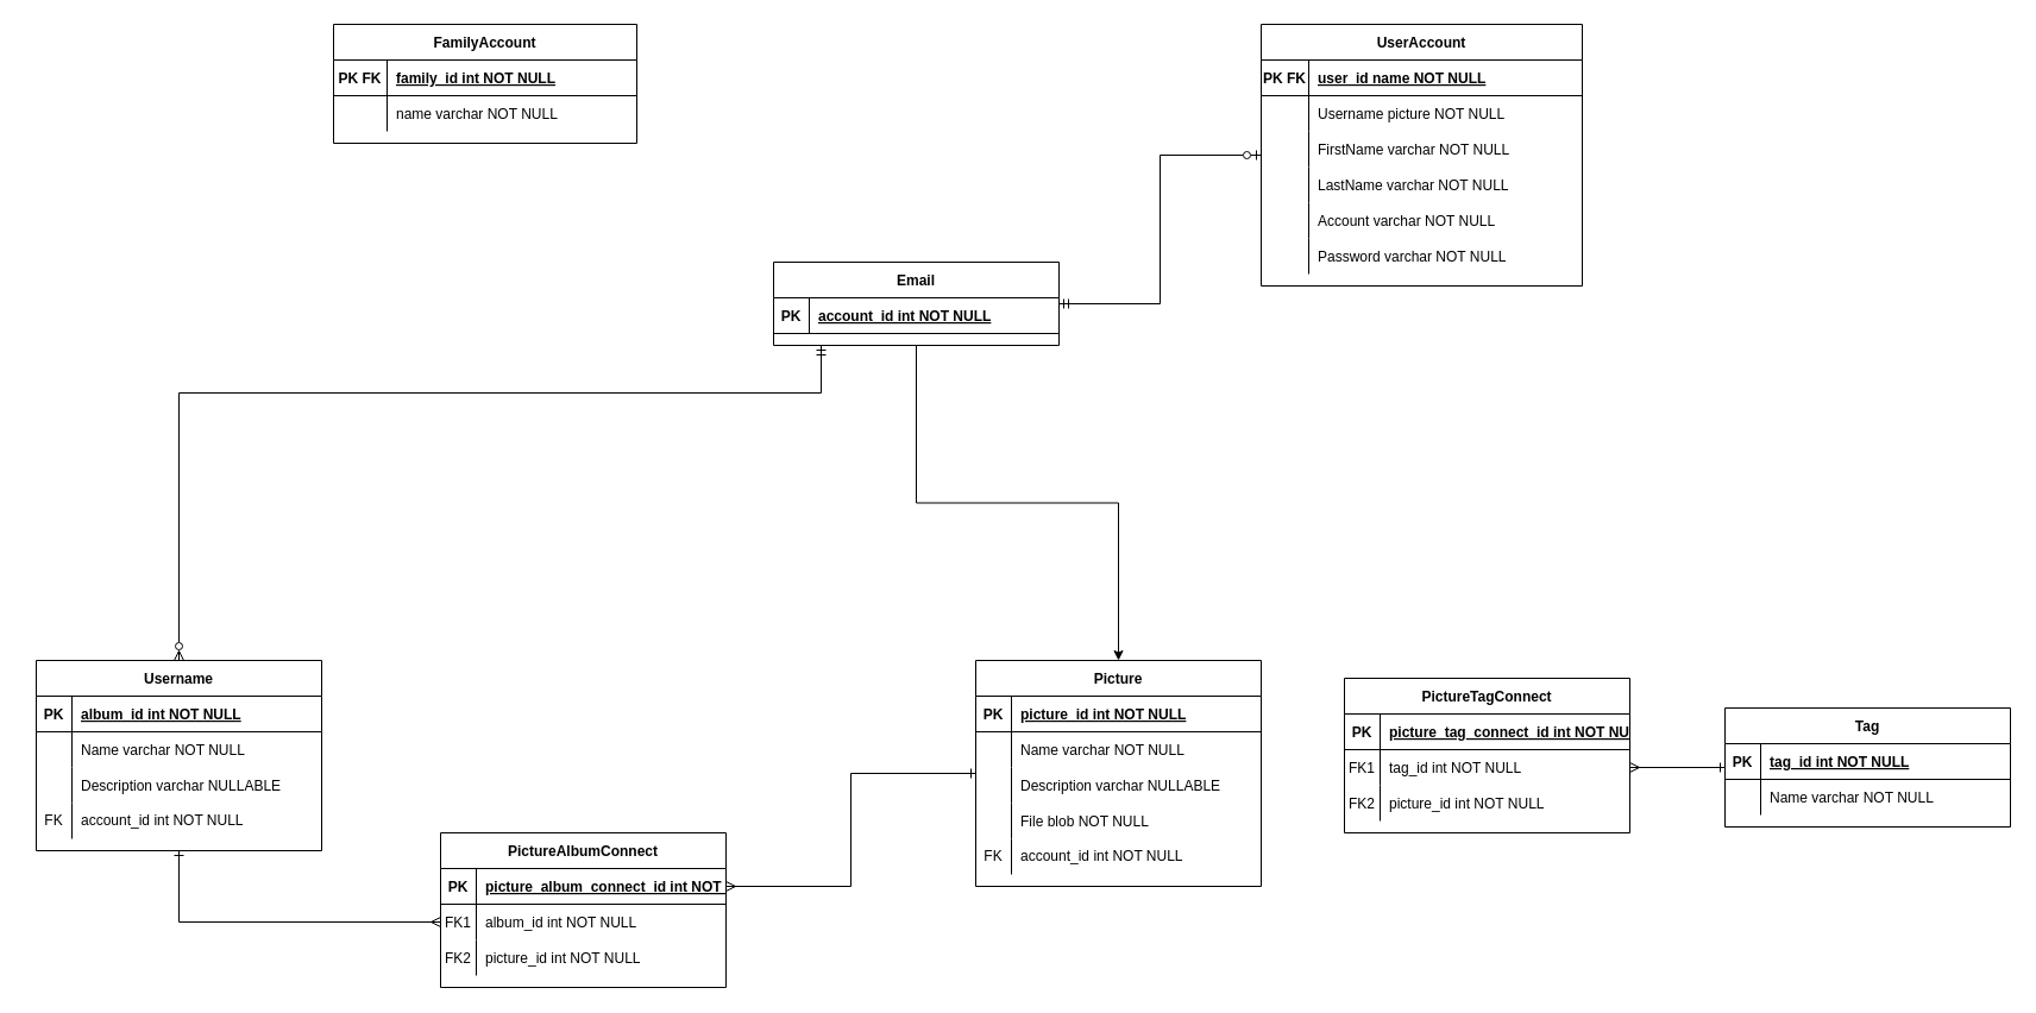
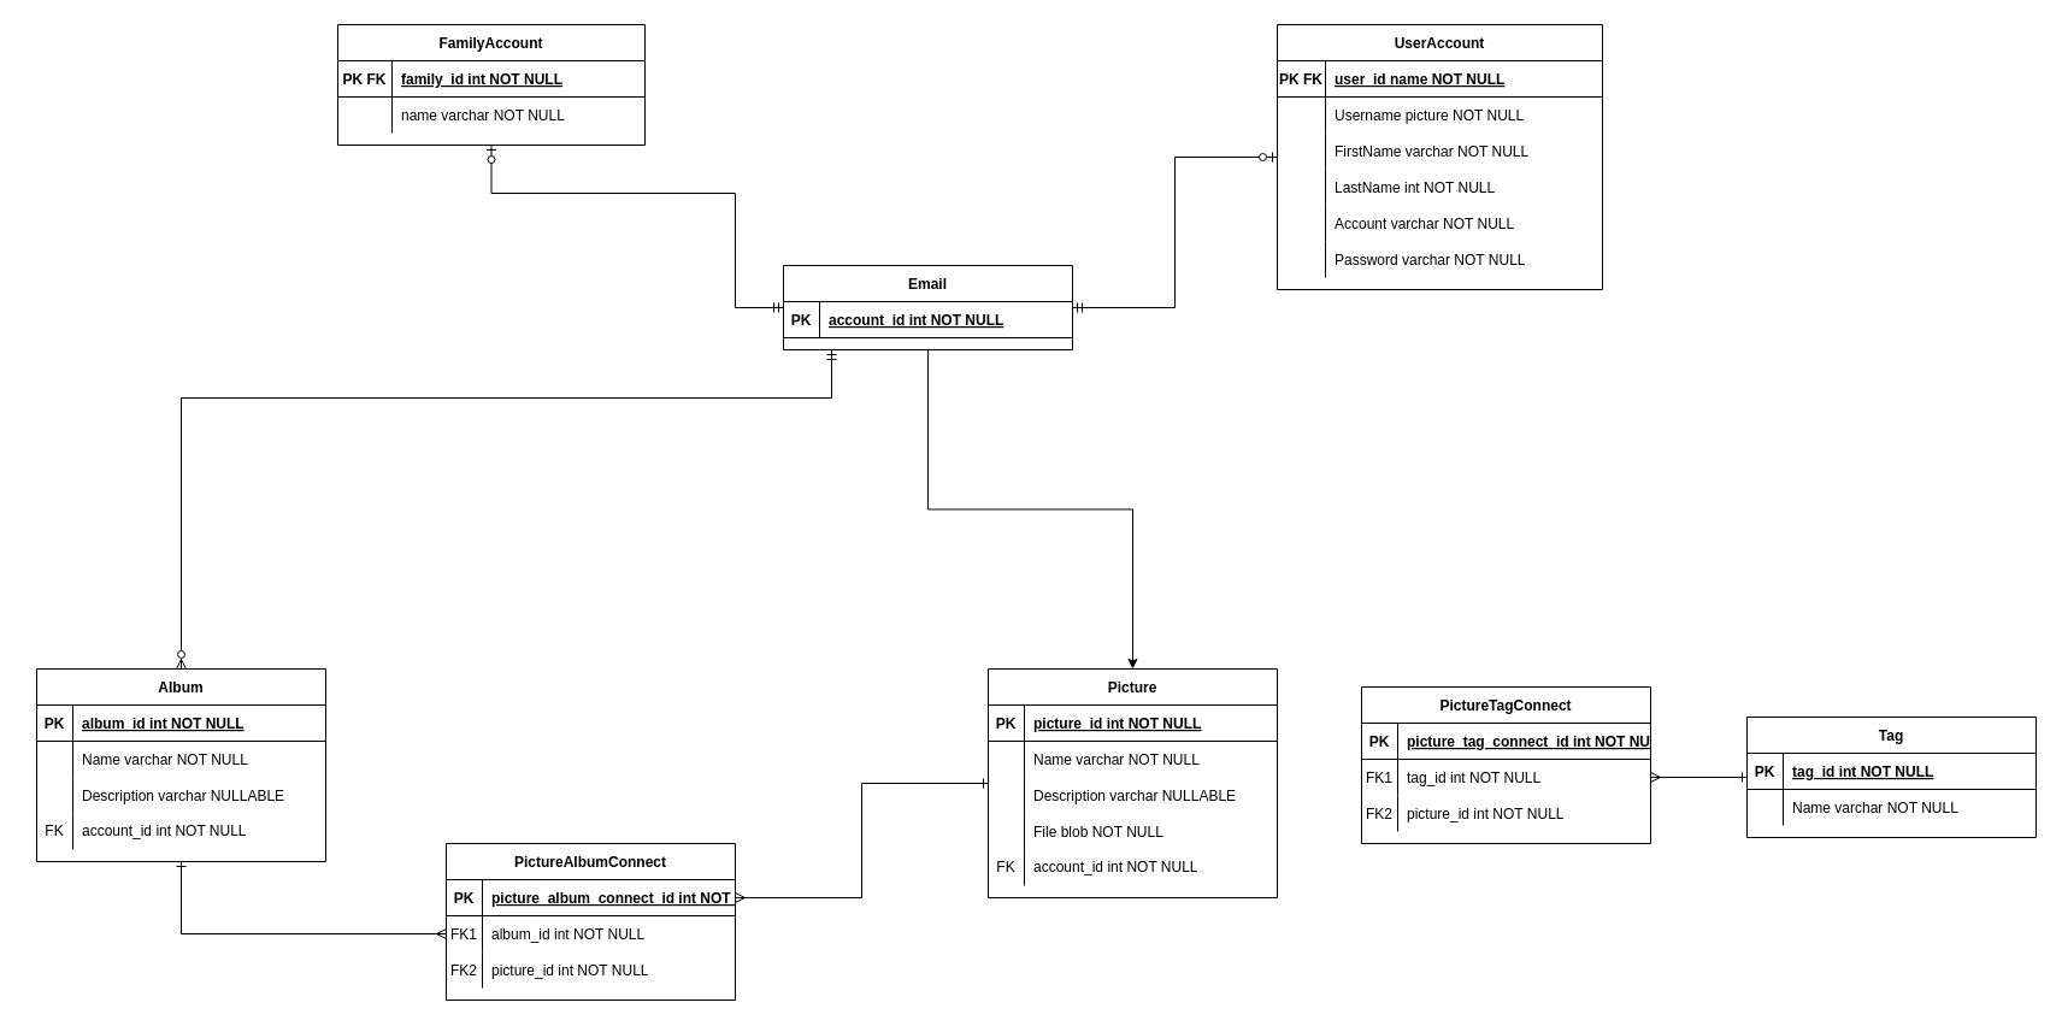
- <mxCell id="75" value="LastName varchar NOT NULL" style="shape=partialRectangle;connectable=0;fillColor=none;top=0;left=0;bottom=0;right=0;align=left;spacingLeft=6;overflow=hidden;" vertex="1" parent="73"><mxGeometry x="40" width="230" height="30" as="geometry"><mxRectangle width="230" height="30" as="alternateBounds" /></mxGeometry></mxCell>
+ <mxCell id="75" value="LastName int NOT NULL" style="shape=partialRectangle;connectable=0;fillColor=none;top=0;left=0;bottom=0;right=0;align=left;spacingLeft=6;overflow=hidden;" vertex="1" parent="73"><mxGeometry x="40" width="230" height="30" as="geometry"><mxRectangle width="230" height="30" as="alternateBounds" /></mxGeometry></mxCell>
+ <mxCell id="88" style="edgeStyle=orthogonalEdgeStyle;rounded=0;orthogonalLoop=1;jettySize=auto;html=1;startArrow=ERzeroToOne;startFill=0;endArrow=ERmandOne;endFill=0;" edge="1" parent="1" source="89" target="84"><mxGeometry relative="1" as="geometry"><Array as="points"><mxPoint x="610" y="160" /><mxPoint x="610" y="255" /></Array></mxGeometry></mxCell>
- <mxCell id="49" value="Username" style="shape=table;startSize=30;container=1;collapsible=1;childLayout=tableLayout;fixedRows=1;rowLines=0;fontStyle=1;align=center;resizeLast=1;" vertex="1" parent="1"><mxGeometry x="30" y="555" width="240" height="160" as="geometry" /></mxCell>
+ <mxCell id="49" value="Album" style="shape=table;startSize=30;container=1;collapsible=1;childLayout=tableLayout;fixedRows=1;rowLines=0;fontStyle=1;align=center;resizeLast=1;" vertex="1" parent="1"><mxGeometry x="30" y="555" width="240" height="160" as="geometry" /></mxCell>
